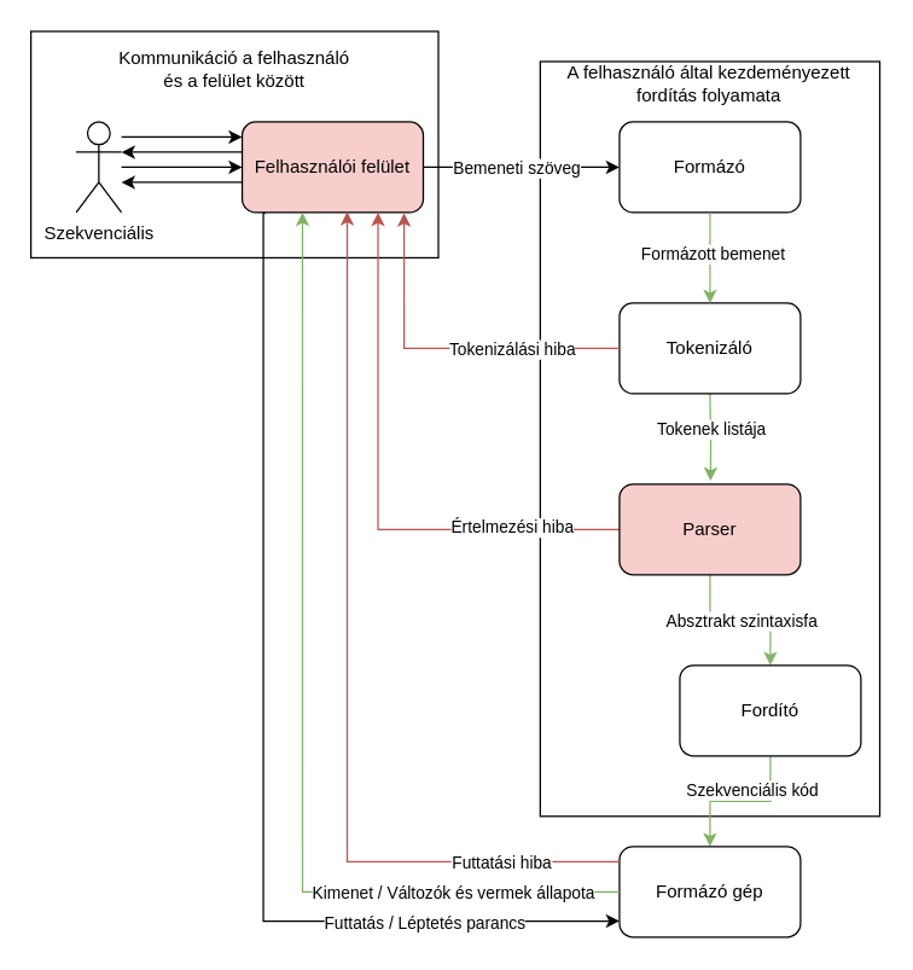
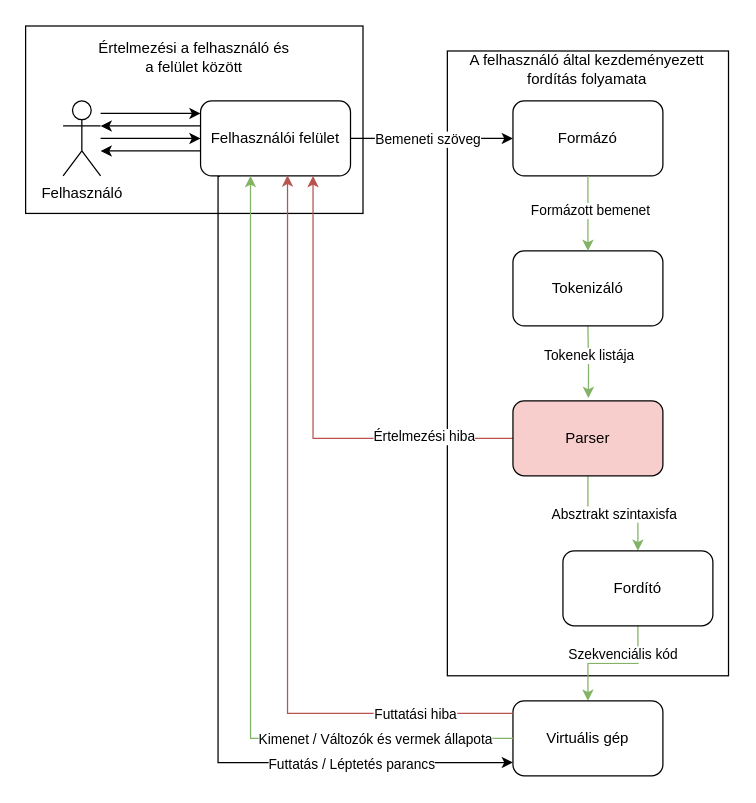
- <mxCell id="36" value="Kommunikáció a felhasználó és a felület között" style="text;html=1;strokeColor=none;fillColor=none;align=center;verticalAlign=middle;whiteSpace=wrap;rounded=0;" vertex="1" parent="1"><mxGeometry x="75" y="30" width="160" height="30" as="geometry" /></mxCell>
+ <mxCell id="36" value="Értelmezési a felhasználó és a felület között" style="text;html=1;strokeColor=none;fillColor=none;align=center;verticalAlign=middle;whiteSpace=wrap;rounded=0;" vertex="1" parent="1"><mxGeometry x="75" y="30" width="160" height="30" as="geometry" /></mxCell>
- <mxCell id="10" value="Felhasználói felület" style="rounded=1;whiteSpace=wrap;html=1;fillColor=#f8cecc;" vertex="1" parent="1"><mxGeometry x="160" y="80" width="120" height="60" as="geometry" /></mxCell>
+ <mxCell id="10" value="Felhasználói felület" style="rounded=1;whiteSpace=wrap;html=1;" vertex="1" parent="1"><mxGeometry x="160" y="80" width="120" height="60" as="geometry" /></mxCell>
- <mxCell id="5" value="Szekvenciális" style="shape=umlActor;verticalLabelPosition=bottom;verticalAlign=top;html=1;outlineConnect=0;" vertex="1" parent="1"><mxGeometry x="50" y="80" width="30" height="60" as="geometry" /></mxCell>
+ <mxCell id="5" value="Felhasználó" style="shape=umlActor;verticalLabelPosition=bottom;verticalAlign=top;html=1;outlineConnect=0;" vertex="1" parent="1"><mxGeometry x="50" y="80" width="30" height="60" as="geometry" /></mxCell>
- <mxCell id="30" style="edgeStyle=orthogonalEdgeStyle;rounded=0;orthogonalLoop=1;jettySize=auto;html=1;entryX=0.894;entryY=1.006;entryDx=0;entryDy=0;entryPerimeter=0;fillColor=#f8cecc;strokeColor=#b85450;" edge="1" parent="1" source="26" target="10"><mxGeometry relative="1" as="geometry" /></mxCell>
- <mxCell id="31" value="Tokenizálási hiba" style="edgeLabel;html=1;align=center;verticalAlign=middle;resizable=0;points=[];" vertex="1" connectable="0" parent="30"><mxGeometry x="-0.379" relative="1" as="geometry"><mxPoint as="offset" /></mxGeometry></mxCell>
- <mxCell id="23" value="Formázó gép" style="rounded=1;whiteSpace=wrap;html=1;" vertex="1" parent="1"><mxGeometry x="410" y="560" width="120" height="60" as="geometry" /></mxCell>
+ <mxCell id="23" value="Virtuális gép" style="rounded=1;whiteSpace=wrap;html=1;" vertex="1" parent="1"><mxGeometry x="410" y="560" width="120" height="60" as="geometry" /></mxCell>
